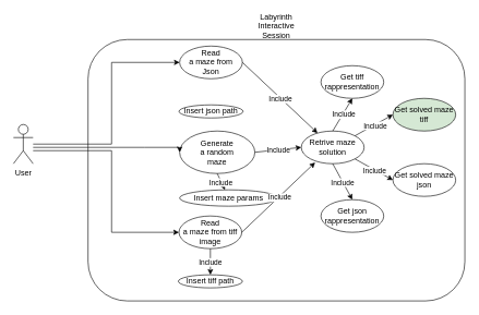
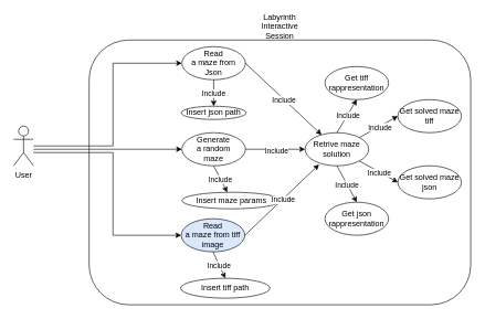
+ <mxCell id="15" value="" style="endArrow=classic;html=1;rounded=0;entryX=0.5;entryY=0;entryDx=0;entryDy=0;exitX=0.5;exitY=1;exitDx=0;exitDy=0;" edge="1" parent="1" source="6" target="12"><mxGeometry width="50" height="50" relative="1" as="geometry"><mxPoint x="350" y="290" as="sourcePoint" /><mxPoint x="400" y="240" as="targetPoint" /></mxGeometry></mxCell>
+ <mxCell id="16" value="Include" style="edgeLabel;html=1;align=center;verticalAlign=middle;resizable=0;points=[];" vertex="1" connectable="0" parent="15"><mxGeometry x="0.016" y="-1" relative="1" as="geometry"><mxPoint as="offset" /></mxGeometry></mxCell>
- <mxCell id="21" value="Get solved maze&lt;br&gt;tiff" style="ellipse;whiteSpace=wrap;html=1;fillColor=#d5e8d4;" vertex="1" parent="1"><mxGeometry x="600" y="150" width="96" height="50" as="geometry" /></mxCell>
+ <mxCell id="21" value="Get solved maze&lt;br&gt;tiff" style="ellipse;whiteSpace=wrap;html=1;" vertex="1" parent="1"><mxGeometry x="600" y="150" width="96" height="50" as="geometry" /></mxCell>
- <mxCell id="5" value="Generate&lt;br&gt;a random&lt;br&gt;maze" style="ellipse;whiteSpace=wrap;html=1;" vertex="1" parent="1"><mxGeometry x="274" y="200" width="115" height="65" as="geometry" /></mxCell>
+ <mxCell id="5" value="Generate&lt;br&gt;a random&lt;br&gt;maze" style="ellipse;whiteSpace=wrap;html=1;" vertex="1" parent="1"><mxGeometry x="274" y="200" width="96" height="50" as="geometry" /></mxCell>
- <mxCell id="7" value="Read&lt;br&gt;a maze from tiff image" style="ellipse;whiteSpace=wrap;html=1;" vertex="1" parent="1"><mxGeometry x="273" y="330" width="96" height="50" as="geometry" /></mxCell>
+ <mxCell id="7" value="Read&lt;br&gt;a maze from tiff image" style="ellipse;whiteSpace=wrap;html=1;fillColor=#dae8fc;" vertex="1" parent="1"><mxGeometry x="273" y="330" width="96" height="50" as="geometry" /></mxCell>
- <mxCell id="13" value="Insert tiff path" style="ellipse;whiteSpace=wrap;html=1;" vertex="1" parent="1"><mxGeometry x="272" y="420" width="98" height="20" as="geometry" /></mxCell>
+ <mxCell id="13" value="Insert tiff path" style="ellipse;whiteSpace=wrap;html=1;" vertex="1" parent="1"><mxGeometry x="272" y="420" width="135" height="30" as="geometry" /></mxCell>
